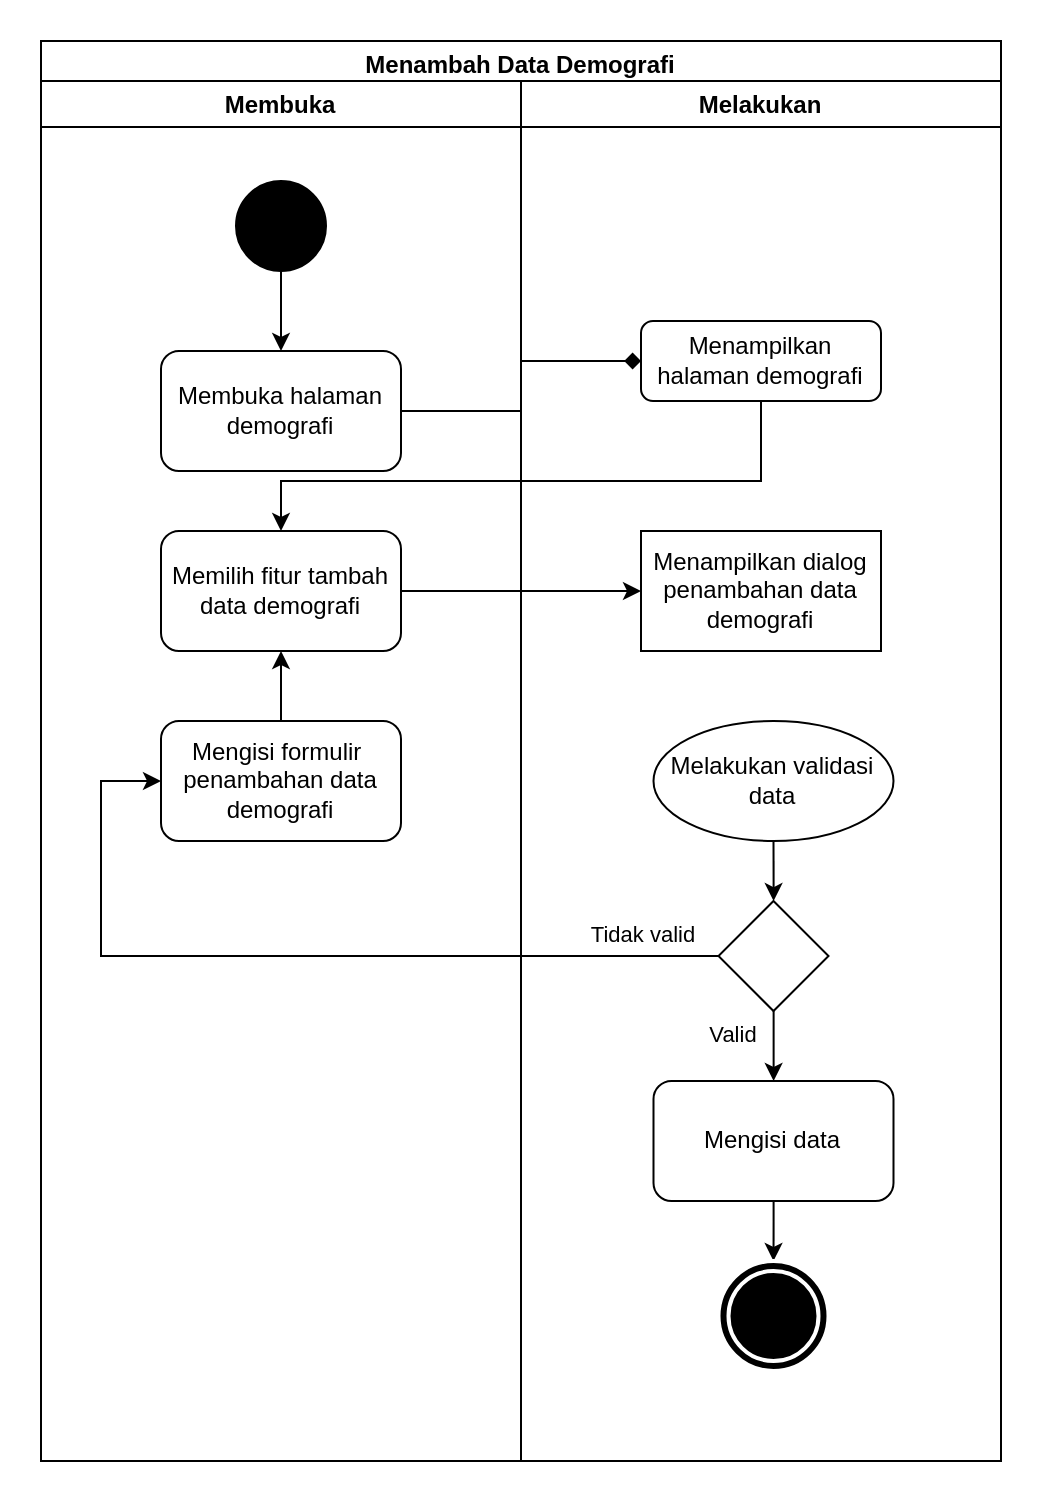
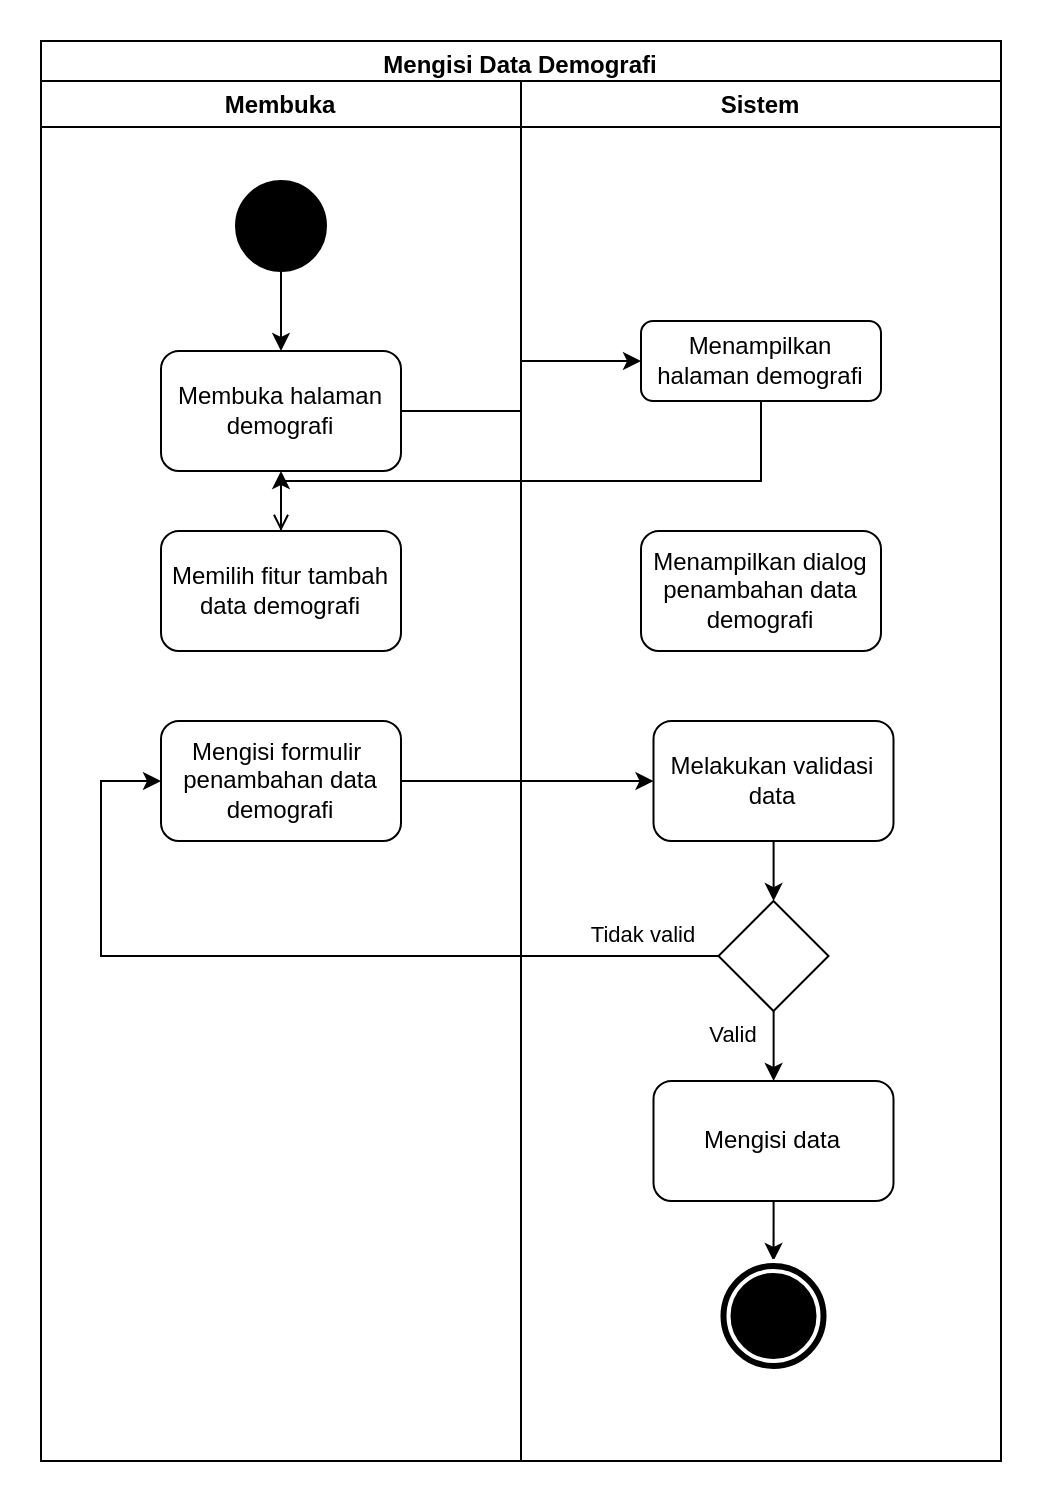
- <mxCell id="2" value="Menambah Data Demografi" style="swimlane;fillColor=none;" parent="1" vertex="1"><mxGeometry x="20" y="20" width="480" height="710" as="geometry" /></mxCell>
+ <mxCell id="2" value="Mengisi Data Demografi" style="swimlane;fillColor=none;" parent="1" vertex="1"><mxGeometry x="20" y="20" width="480" height="710" as="geometry" /></mxCell>
- <mxCell id="8" value="Melakukan" style="swimlane;" parent="2" vertex="1"><mxGeometry x="240" y="20" width="240" height="690" as="geometry" /></mxCell>
+ <mxCell id="8" value="Sistem" style="swimlane;" parent="2" vertex="1"><mxGeometry x="240" y="20" width="240" height="690" as="geometry" /></mxCell>
- <mxCell id="22" value="" style="edgeStyle=orthogonalEdgeStyle;rounded=0;orthogonalLoop=1;jettySize=auto;html=1;endArrow=diamond;" parent="2" source="6" target="9" edge="1"><mxGeometry relative="1" as="geometry" /></mxCell>
+ <mxCell id="22" value="" style="edgeStyle=orthogonalEdgeStyle;rounded=0;orthogonalLoop=1;jettySize=auto;html=1;" parent="2" source="6" target="9" edge="1"><mxGeometry relative="1" as="geometry" /></mxCell>
- <mxCell id="23" style="edgeStyle=orthogonalEdgeStyle;rounded=0;orthogonalLoop=1;jettySize=auto;html=1;" parent="2" source="9" target="7" edge="1"><mxGeometry relative="1" as="geometry"><Array as="points"><mxPoint x="360" y="220" /><mxPoint x="120" y="220" /></Array></mxGeometry></mxCell>
+ <mxCell id="23" style="edgeStyle=orthogonalEdgeStyle;rounded=0;orthogonalLoop=1;jettySize=auto;html=1;endArrow=open;" parent="2" source="9" target="7" edge="1"><mxGeometry relative="1" as="geometry"><Array as="points"><mxPoint x="360" y="220" /><mxPoint x="120" y="220" /></Array></mxGeometry></mxCell>
- <mxCell id="24" style="edgeStyle=orthogonalEdgeStyle;rounded=0;orthogonalLoop=1;jettySize=auto;html=1;entryX=0;entryY=0.5;entryDx=0;entryDy=0;" parent="2" source="7" target="10" edge="1"><mxGeometry relative="1" as="geometry" /></mxCell>
+ <mxCell id="24" style="edgeStyle=orthogonalEdgeStyle;rounded=0;orthogonalLoop=1;jettySize=auto;html=1;" parent="2" source="7" target="6" edge="1"><mxGeometry relative="1" as="geometry" /></mxCell>
- <mxCell id="10" value="Menampilkan dialog penambahan data demografi" style="whiteSpace=wrap;html=1;fillColor=none;rounded=0;" parent="8" vertex="1"><mxGeometry x="60" y="225" width="120" height="60" as="geometry" /></mxCell>
+ <mxCell id="10" value="Menampilkan dialog penambahan data demografi" style="rounded=1;whiteSpace=wrap;html=1;fillColor=none;" parent="8" vertex="1"><mxGeometry x="60" y="225" width="120" height="60" as="geometry" /></mxCell>
- <mxCell id="11" style="edgeStyle=orthogonalEdgeStyle;rounded=0;orthogonalLoop=1;jettySize=auto;html=1;" parent="8" source="12" target="7" edge="1"><mxGeometry relative="1" as="geometry" /></mxCell>
+ <mxCell id="11" style="edgeStyle=orthogonalEdgeStyle;rounded=0;orthogonalLoop=1;jettySize=auto;html=1;" parent="8" source="12" target="13" edge="1"><mxGeometry relative="1" as="geometry" /></mxCell>
- <mxCell id="13" value="Melakukan validasi data" style="ellipse;whiteSpace=wrap;html=1;fillColor=none;" parent="8" vertex="1"><mxGeometry x="66.25" y="320" width="120" height="60" as="geometry" /></mxCell>
+ <mxCell id="13" value="Melakukan validasi data" style="rounded=1;whiteSpace=wrap;html=1;fillColor=none;" parent="8" vertex="1"><mxGeometry x="66.25" y="320" width="120" height="60" as="geometry" /></mxCell>
